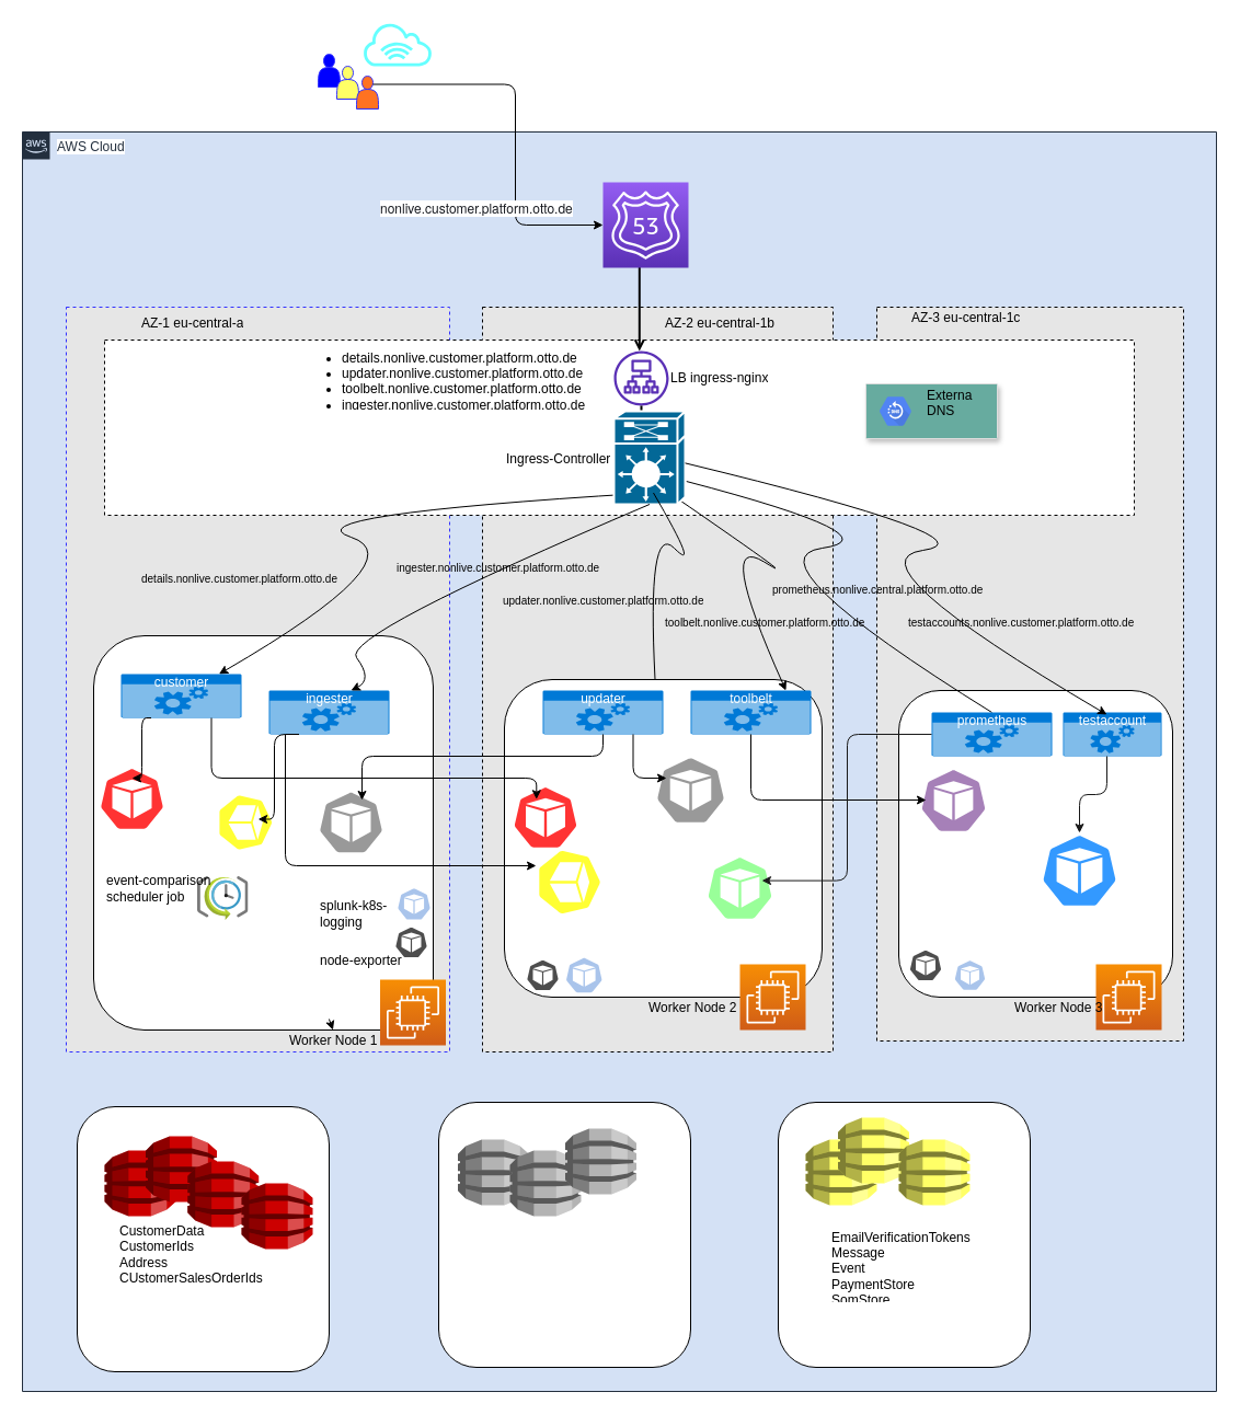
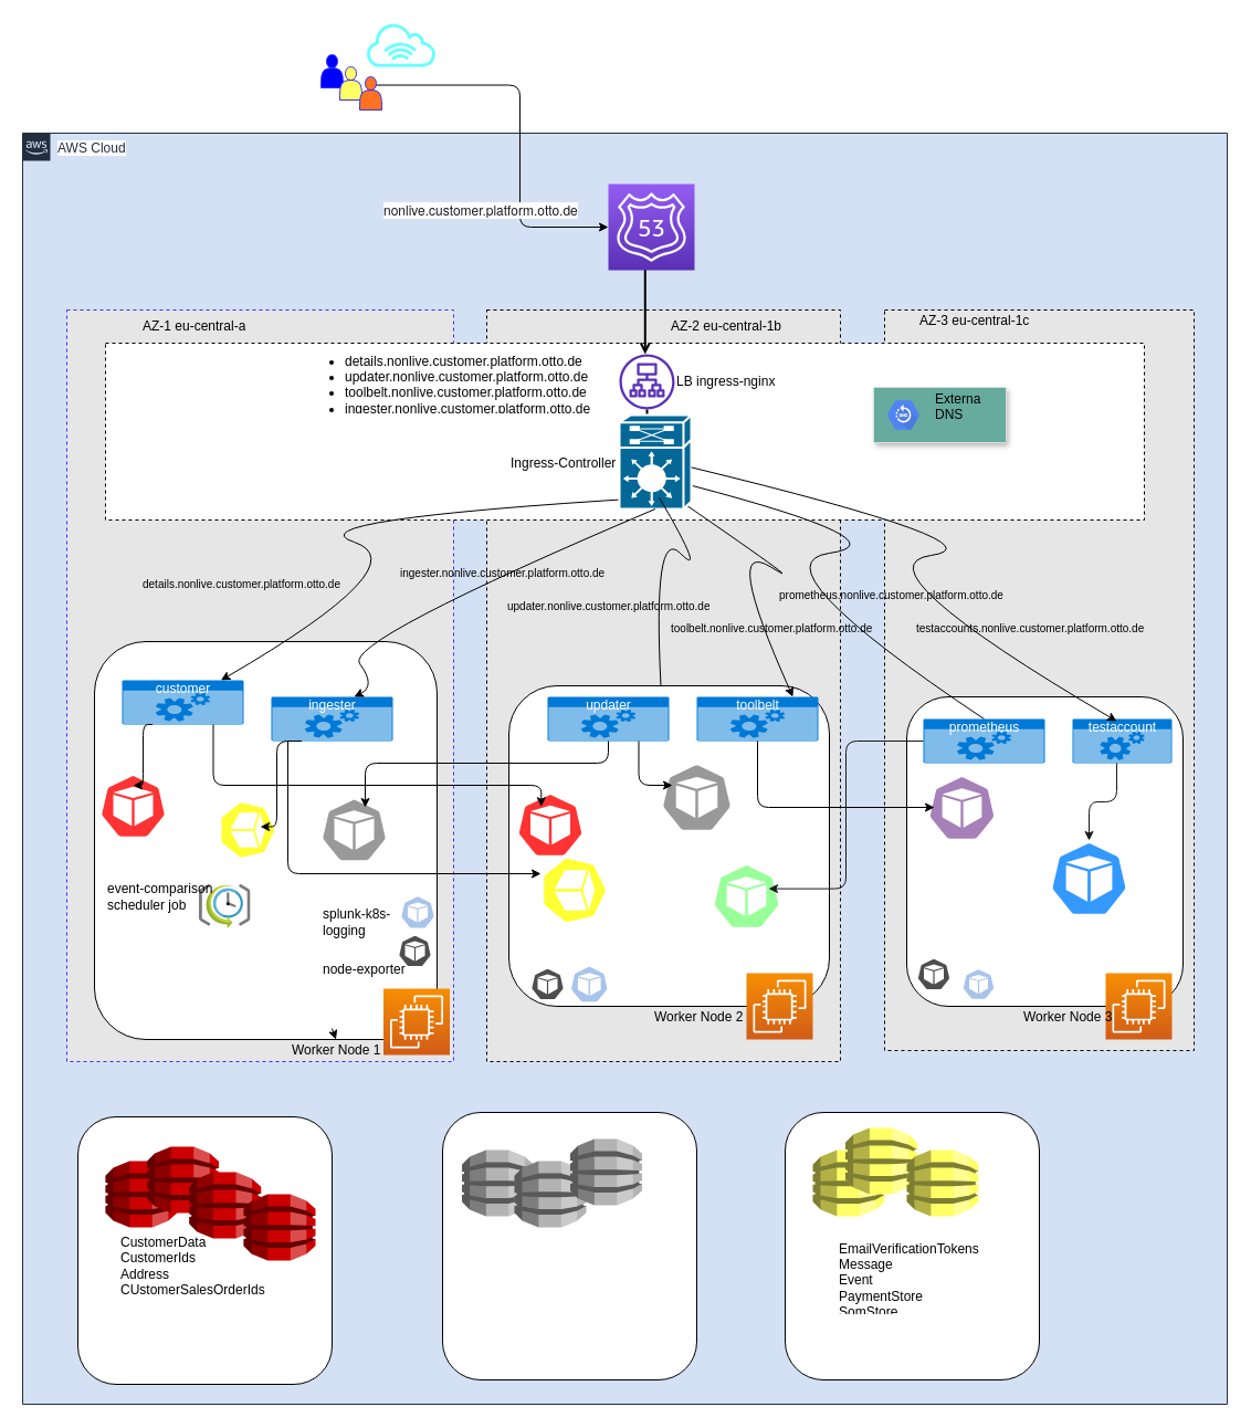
- <mxCell id="44" value="&lt;div&gt;&lt;br&gt;&lt;/div&gt;&lt;span style=&quot;font-size: 10px&quot;&gt;prometheus.nonlive.central.platform.otto.de&lt;/span&gt;" style="text;strokeColor=none;fillColor=none;html=1;whiteSpace=wrap;verticalAlign=middle;overflow=hidden;" vertex="1" parent="1"><mxGeometry x="703" y="510" width="283" height="40" as="geometry" /></mxCell>
+ <mxCell id="44" value="&lt;div&gt;&lt;br&gt;&lt;/div&gt;&lt;span style=&quot;font-size: 10px&quot;&gt;prometheus.nonlive.customer.platform.otto.de&lt;/span&gt;" style="text;strokeColor=none;fillColor=none;html=1;whiteSpace=wrap;verticalAlign=middle;overflow=hidden;" vertex="1" parent="1"><mxGeometry x="703" y="510" width="283" height="40" as="geometry" /></mxCell>
- <mxCell id="39" value="prometheus" style="html=1;strokeColor=none;fillColor=#0079D6;labelPosition=center;verticalLabelPosition=middle;verticalAlign=top;align=center;fontSize=12;outlineConnect=0;spacingTop=-6;fontColor=#FFFFFF;shape=mxgraph.sitemap.services;" vertex="1" parent="1"><mxGeometry x="850" y="650" width="110" height="40" as="geometry" /></mxCell>
+ <mxCell id="39" value="prometheus" style="html=1;strokeColor=none;fillColor=#0079D6;labelPosition=center;verticalLabelPosition=middle;verticalAlign=top;align=center;fontSize=12;outlineConnect=0;spacingTop=-6;fontColor=#FFFFFF;shape=mxgraph.sitemap.services;" vertex="1" parent="1"><mxGeometry x="835" y="650" width="110" height="40" as="geometry" /></mxCell>
